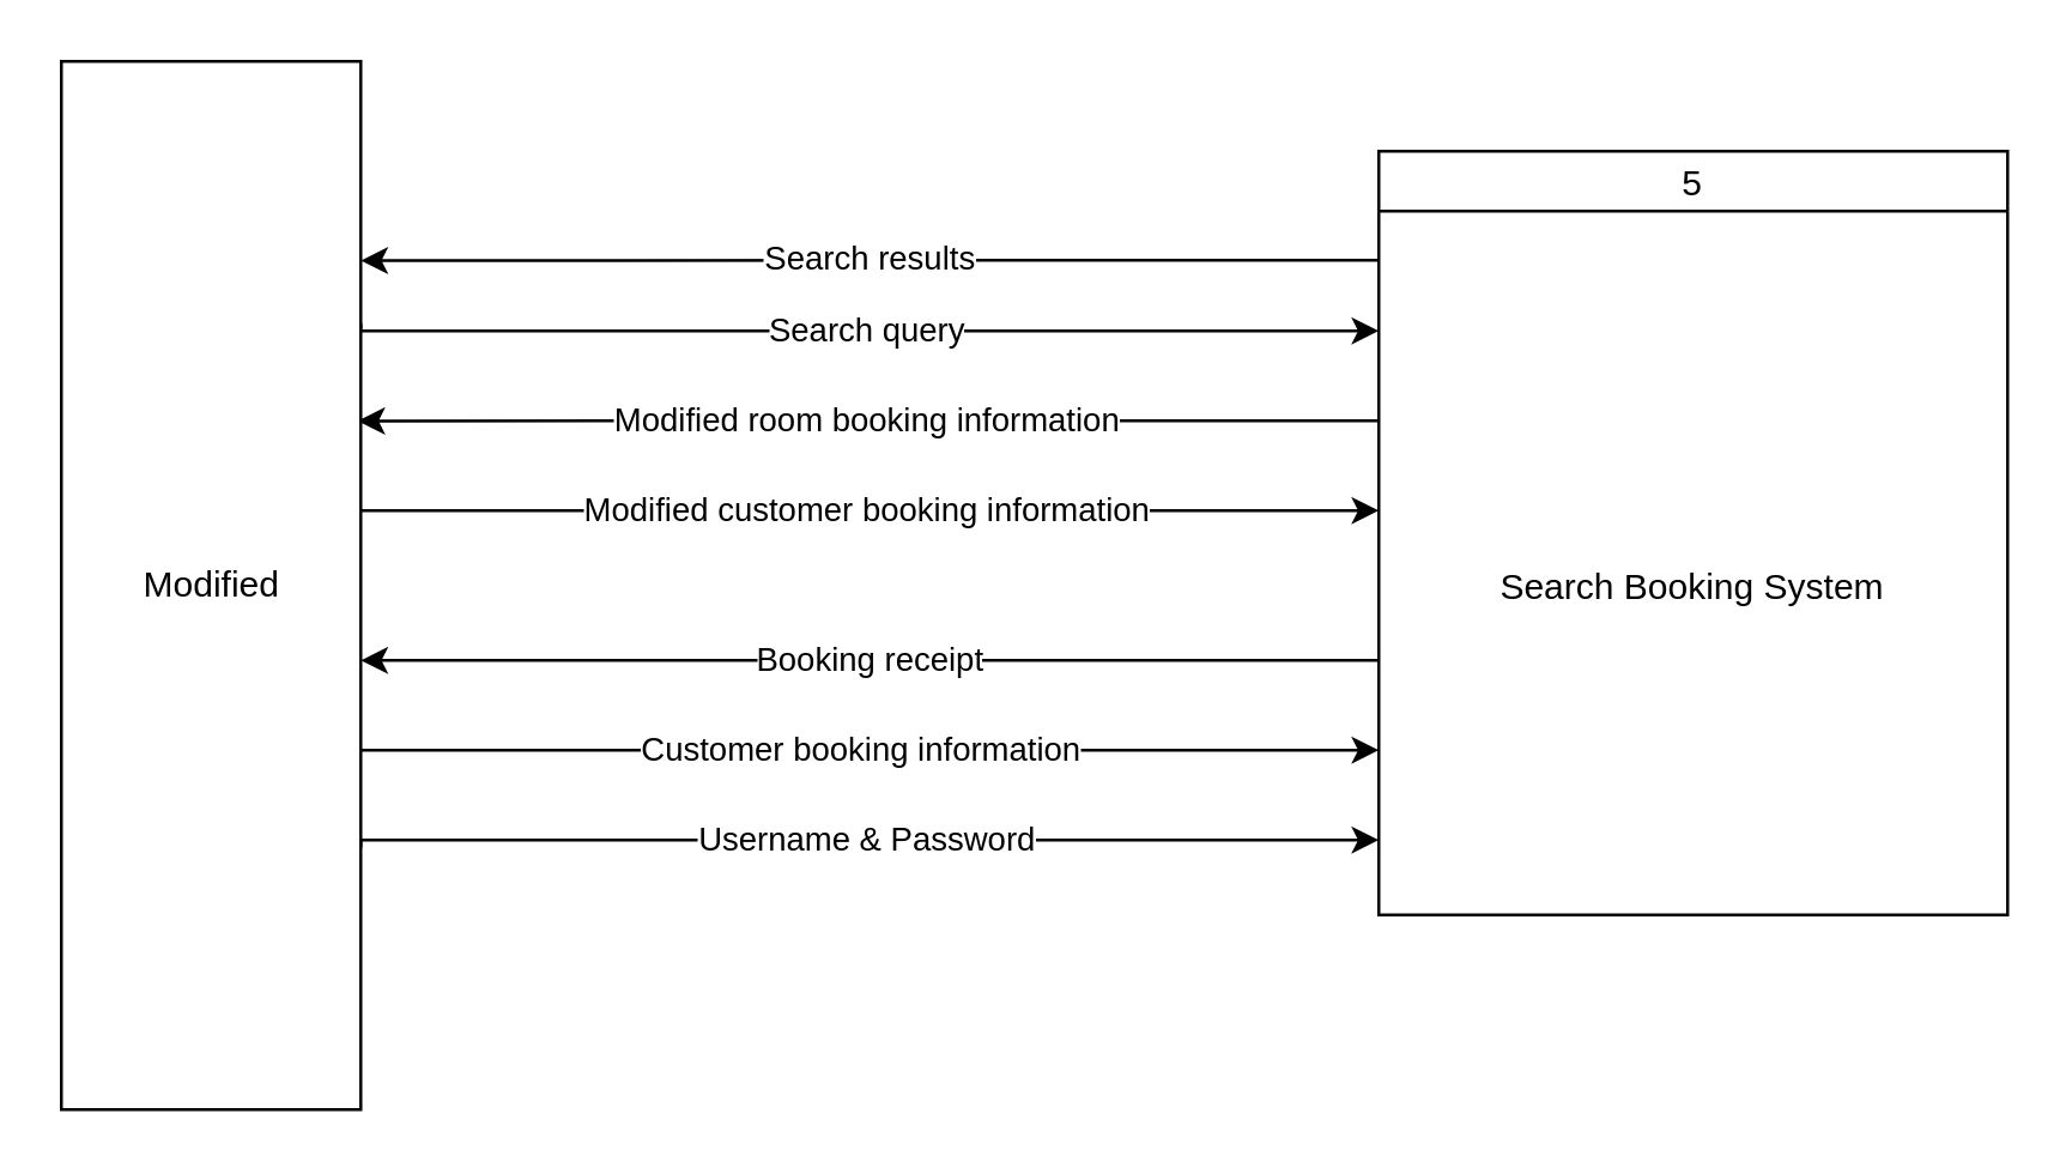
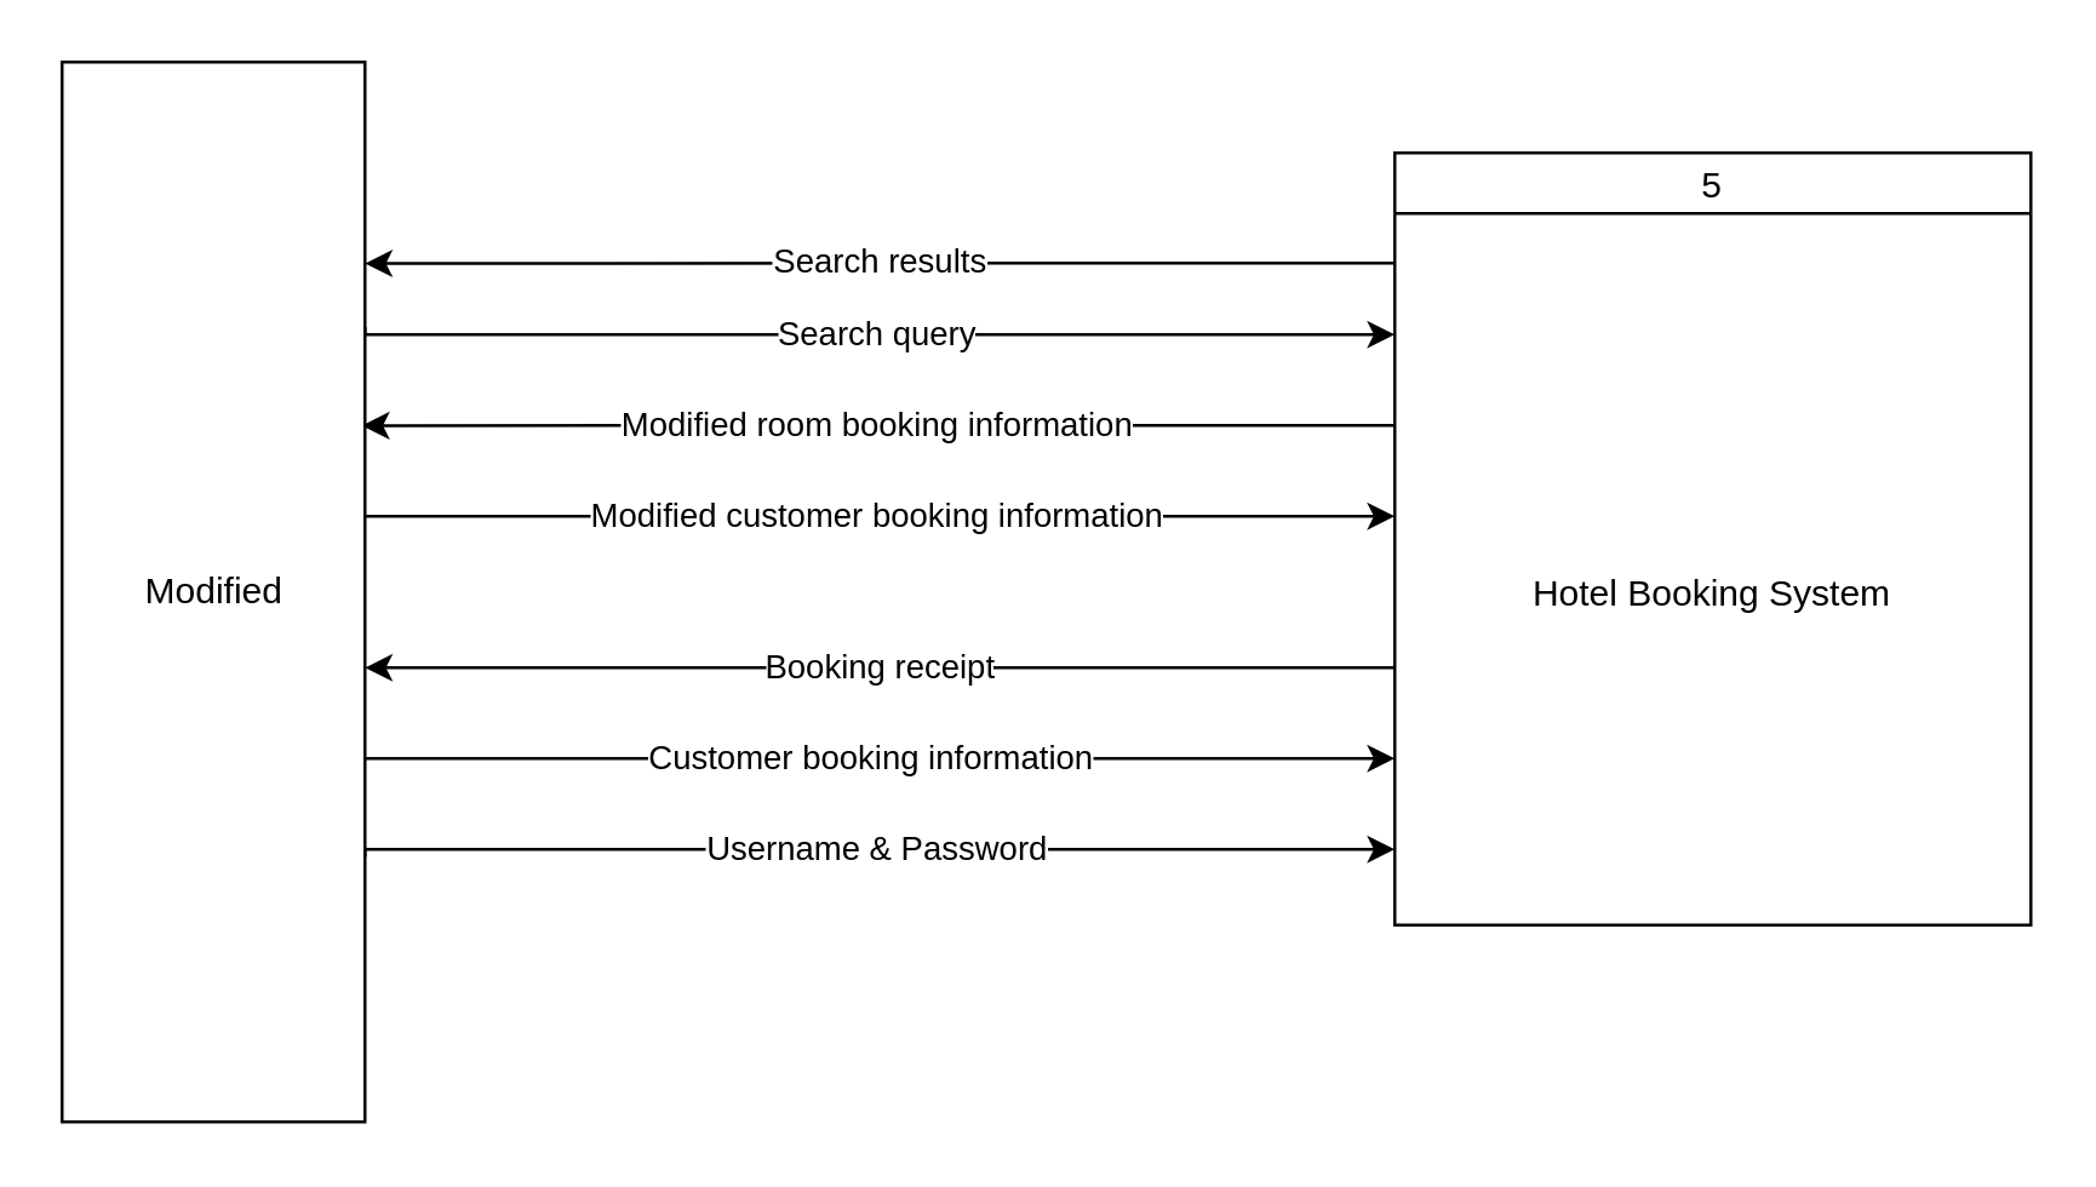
- <mxCell id="11" value="Search Booking System" style="text;html=1;strokeColor=none;fillColor=none;align=center;verticalAlign=middle;whiteSpace=wrap;rounded=0;" parent="9" vertex="1"><mxGeometry y="36.429" width="210" height="218.571" as="geometry" /></mxCell>
+ <mxCell id="11" value="Hotel Booking System" style="text;html=1;strokeColor=none;fillColor=none;align=center;verticalAlign=middle;whiteSpace=wrap;rounded=0;" parent="9" vertex="1"><mxGeometry y="36.429" width="210" height="218.571" as="geometry" /></mxCell>
